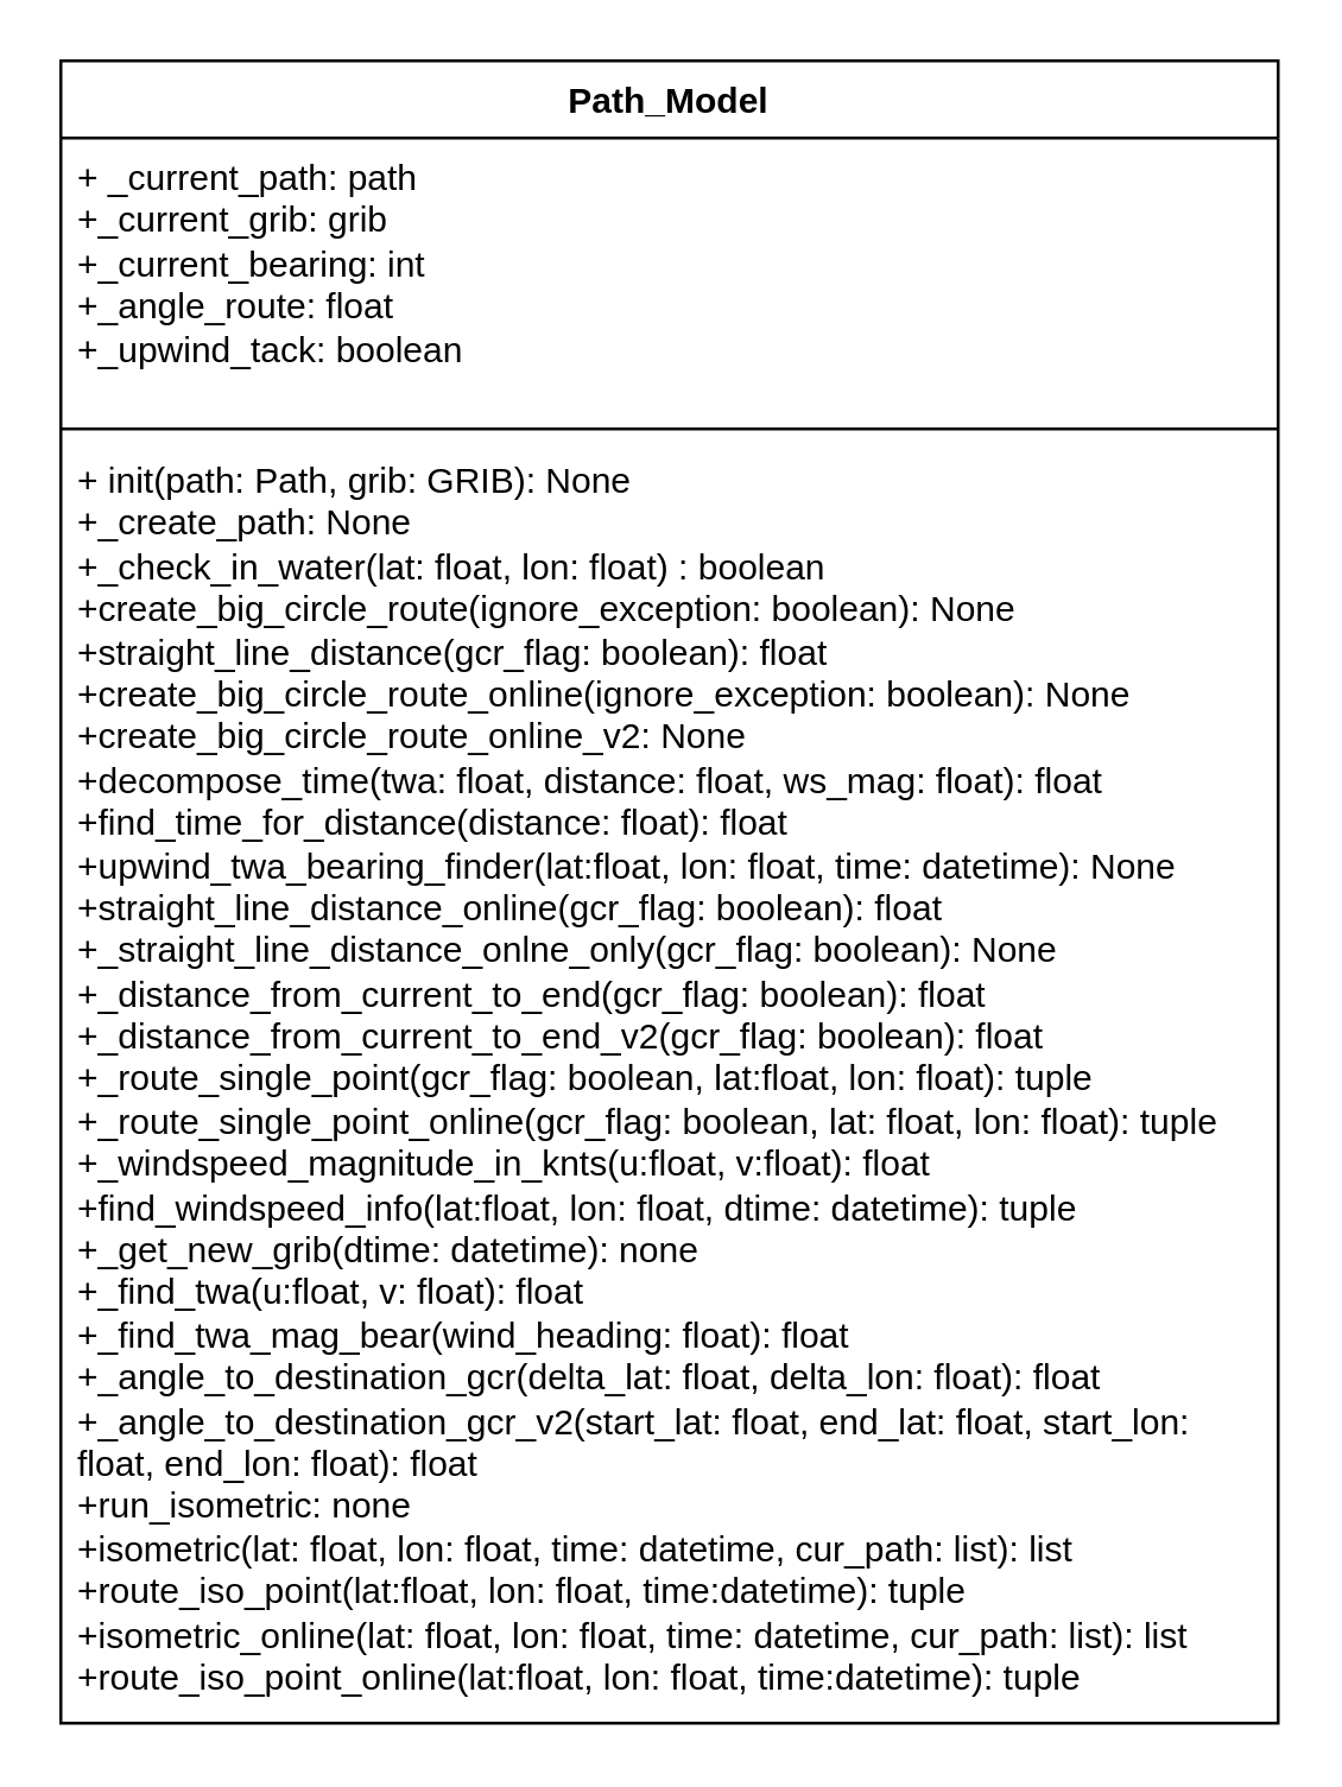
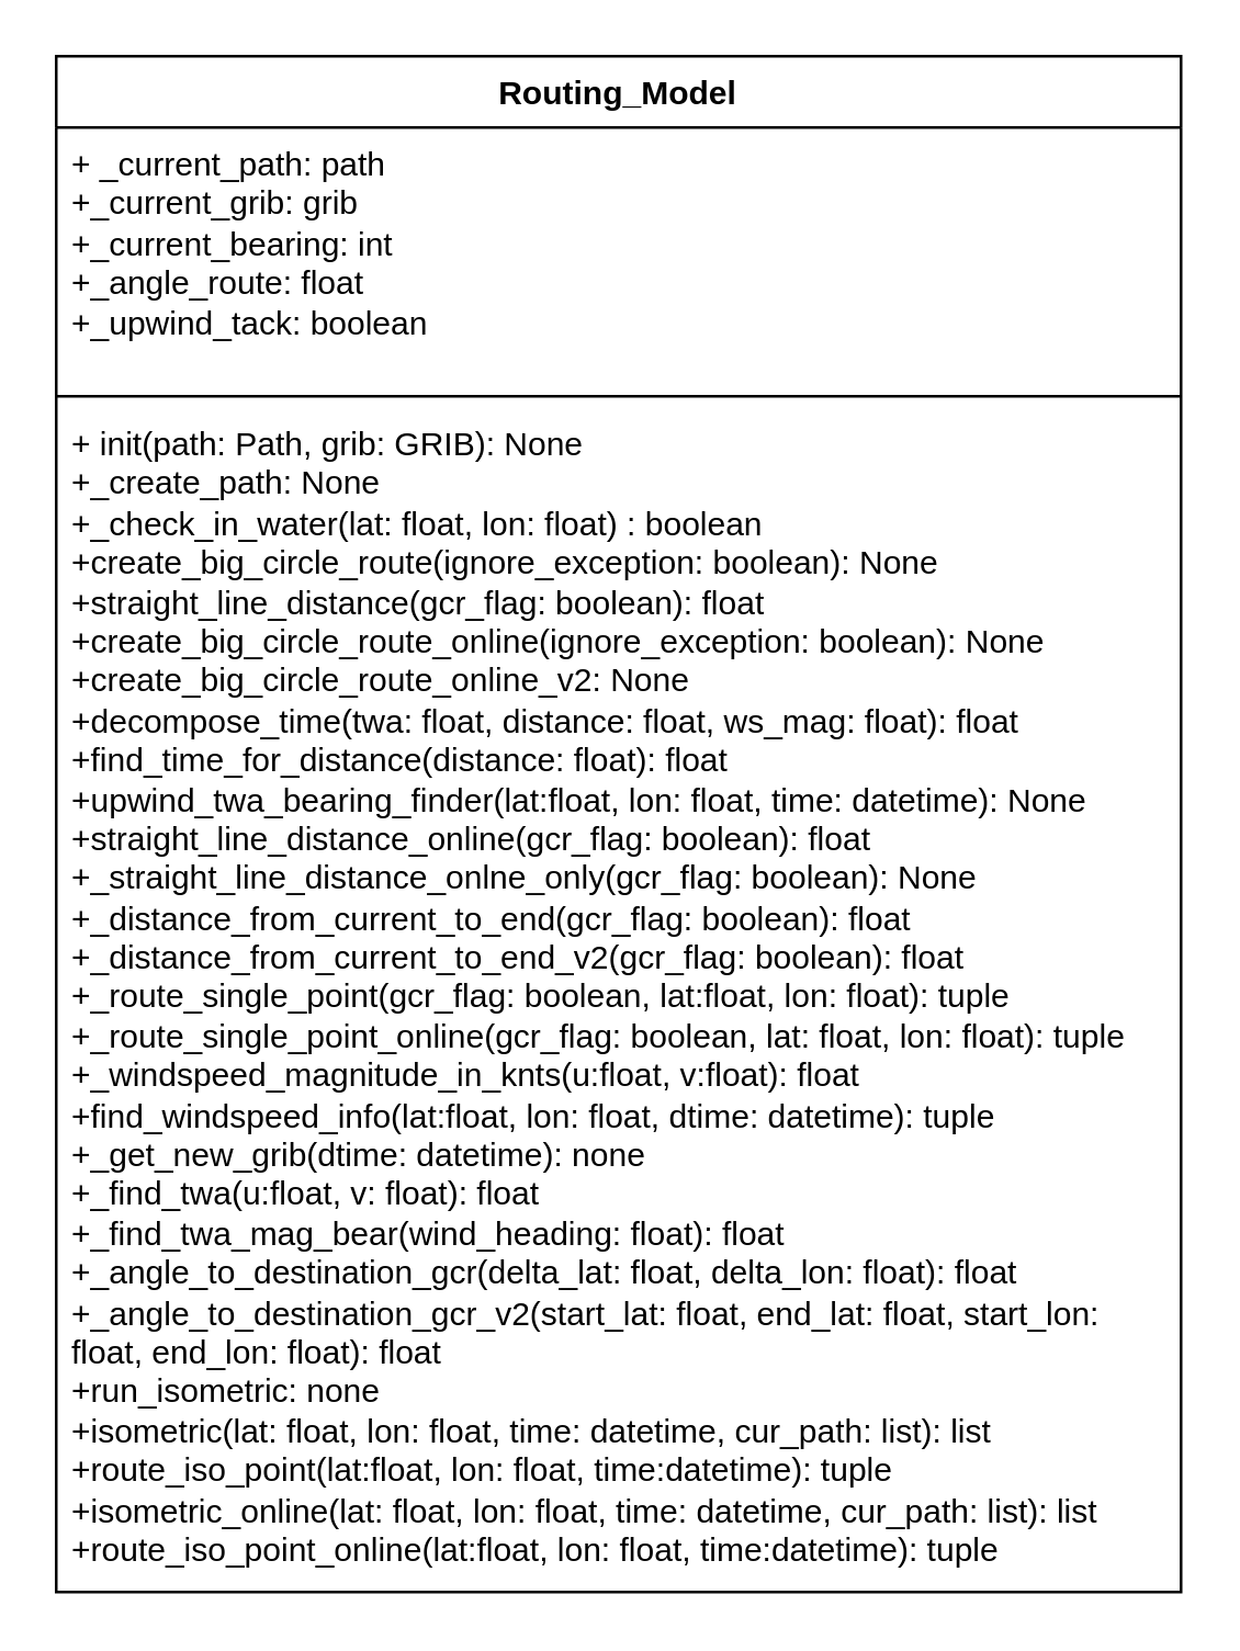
- <mxCell id="2" value="Path_Model" style="swimlane;fontStyle=1;align=center;verticalAlign=top;childLayout=stackLayout;horizontal=1;startSize=26;horizontalStack=0;resizeParent=1;resizeParentMax=0;resizeLast=0;collapsible=1;marginBottom=0;whiteSpace=wrap;html=1;" vertex="1" parent="1"><mxGeometry x="20" y="20" width="410" height="560" as="geometry" /></mxCell>
+ <mxCell id="2" value="Routing_Model" style="swimlane;fontStyle=1;align=center;verticalAlign=top;childLayout=stackLayout;horizontal=1;startSize=26;horizontalStack=0;resizeParent=1;resizeParentMax=0;resizeLast=0;collapsible=1;marginBottom=0;whiteSpace=wrap;html=1;" vertex="1" parent="1"><mxGeometry x="20" y="20" width="410" height="560" as="geometry" /></mxCell>
